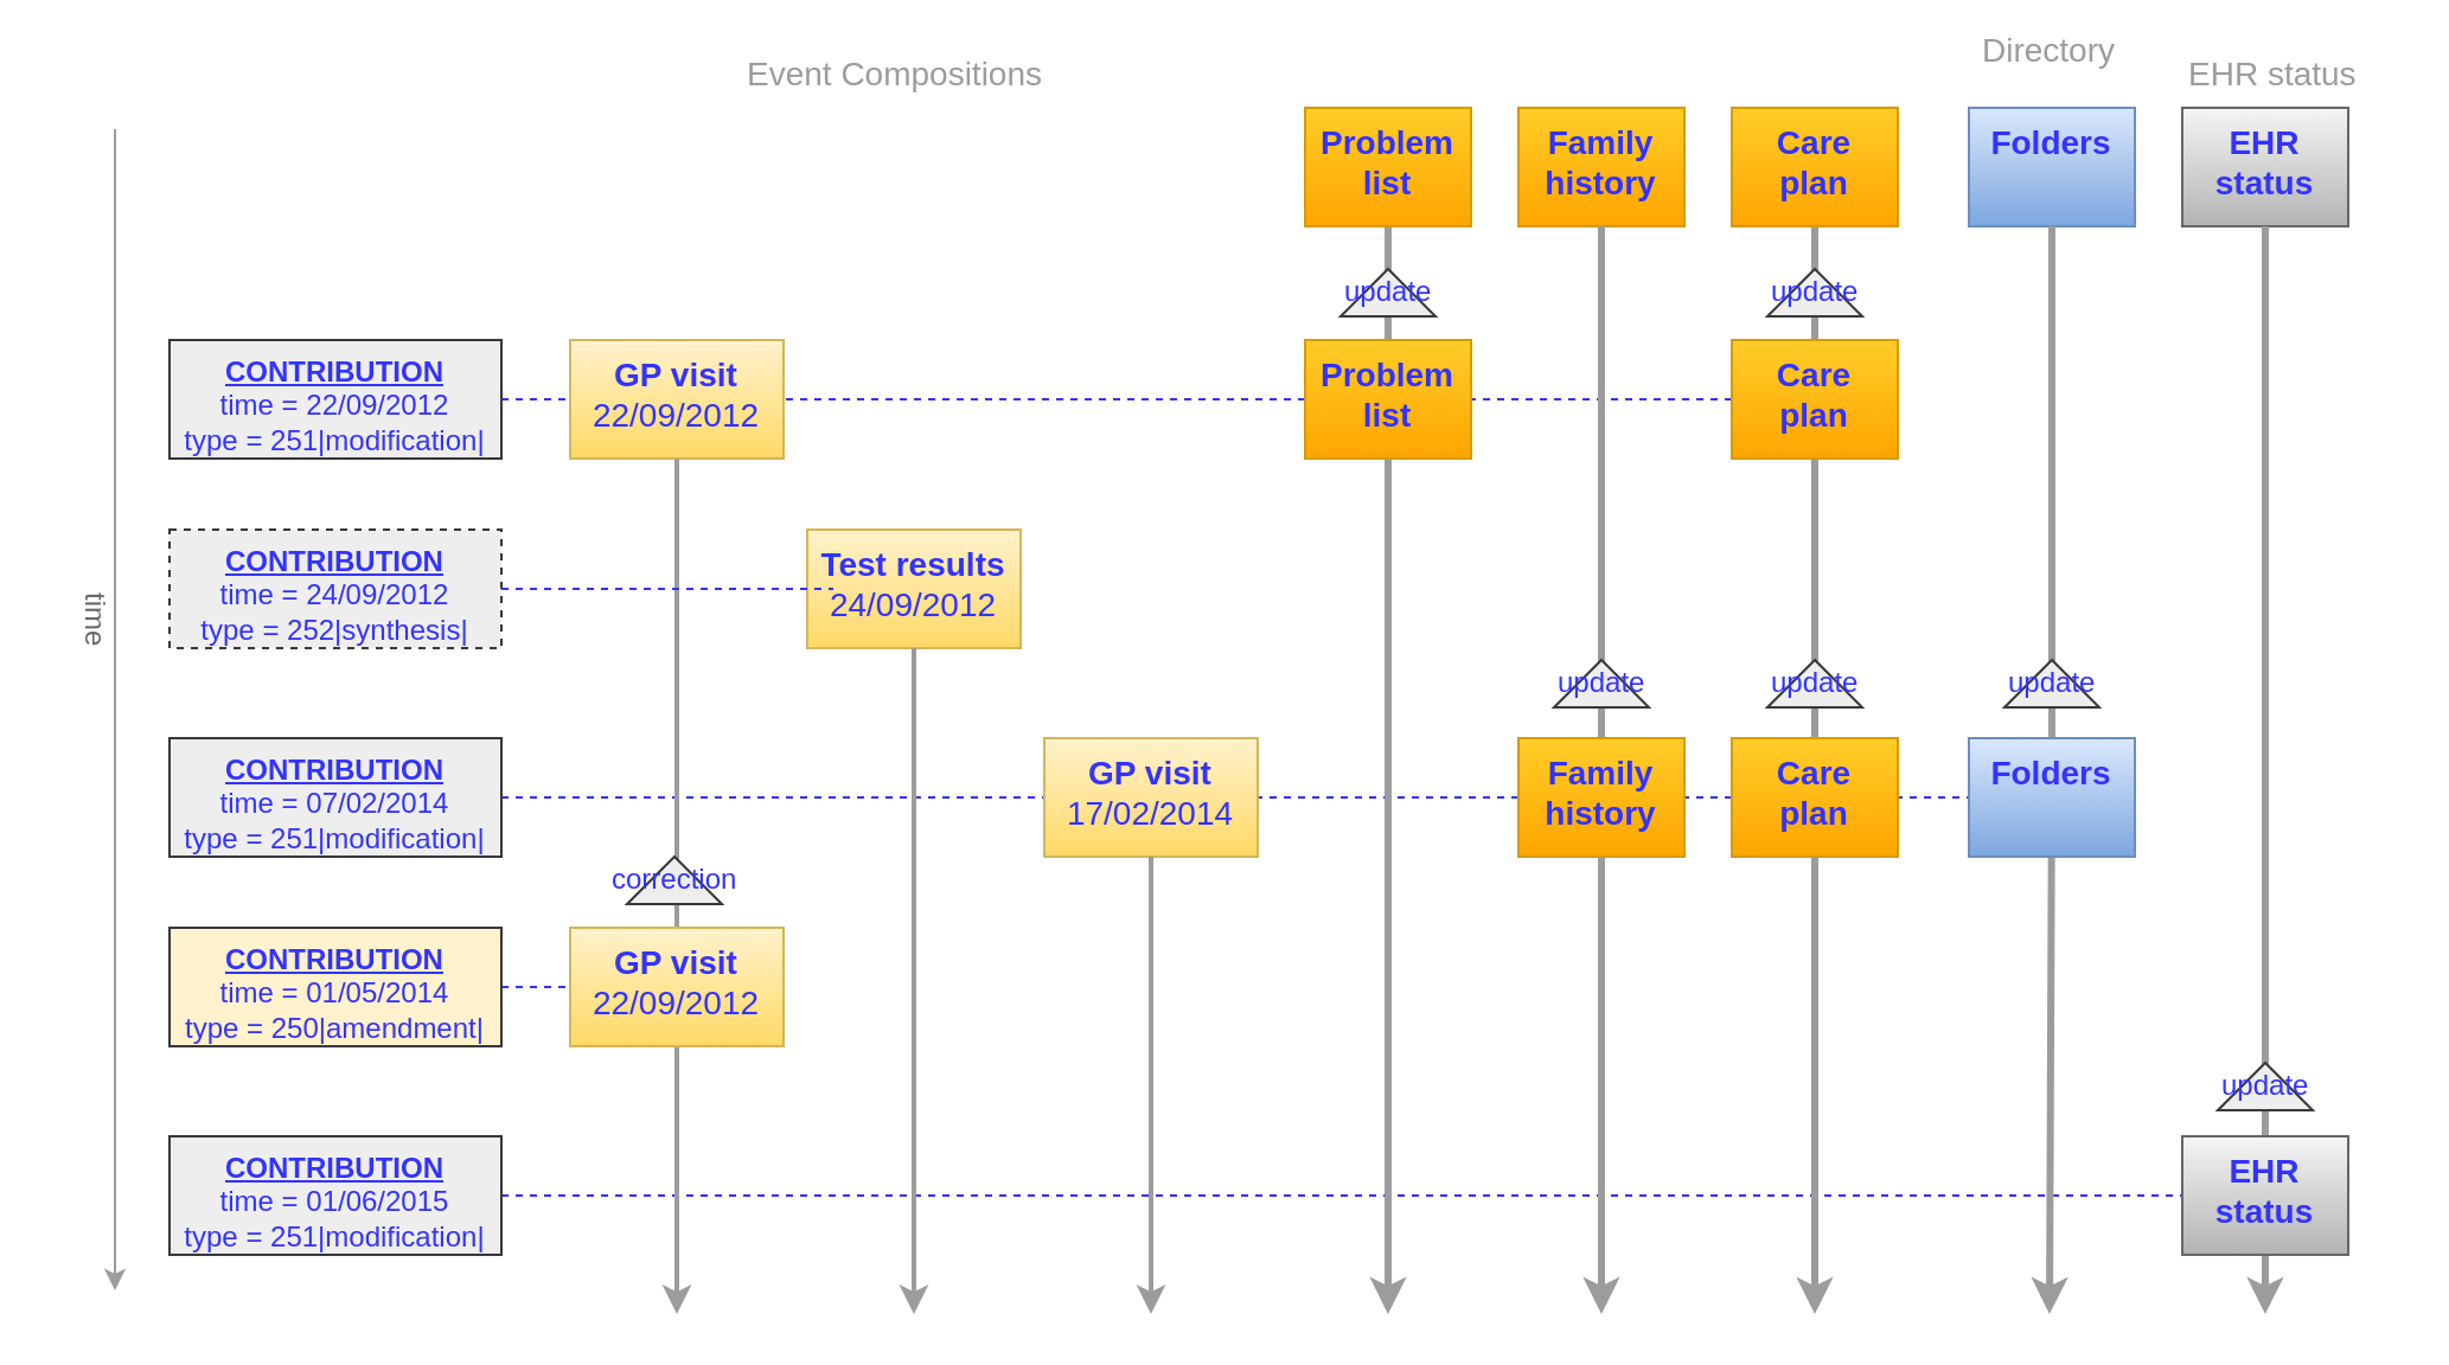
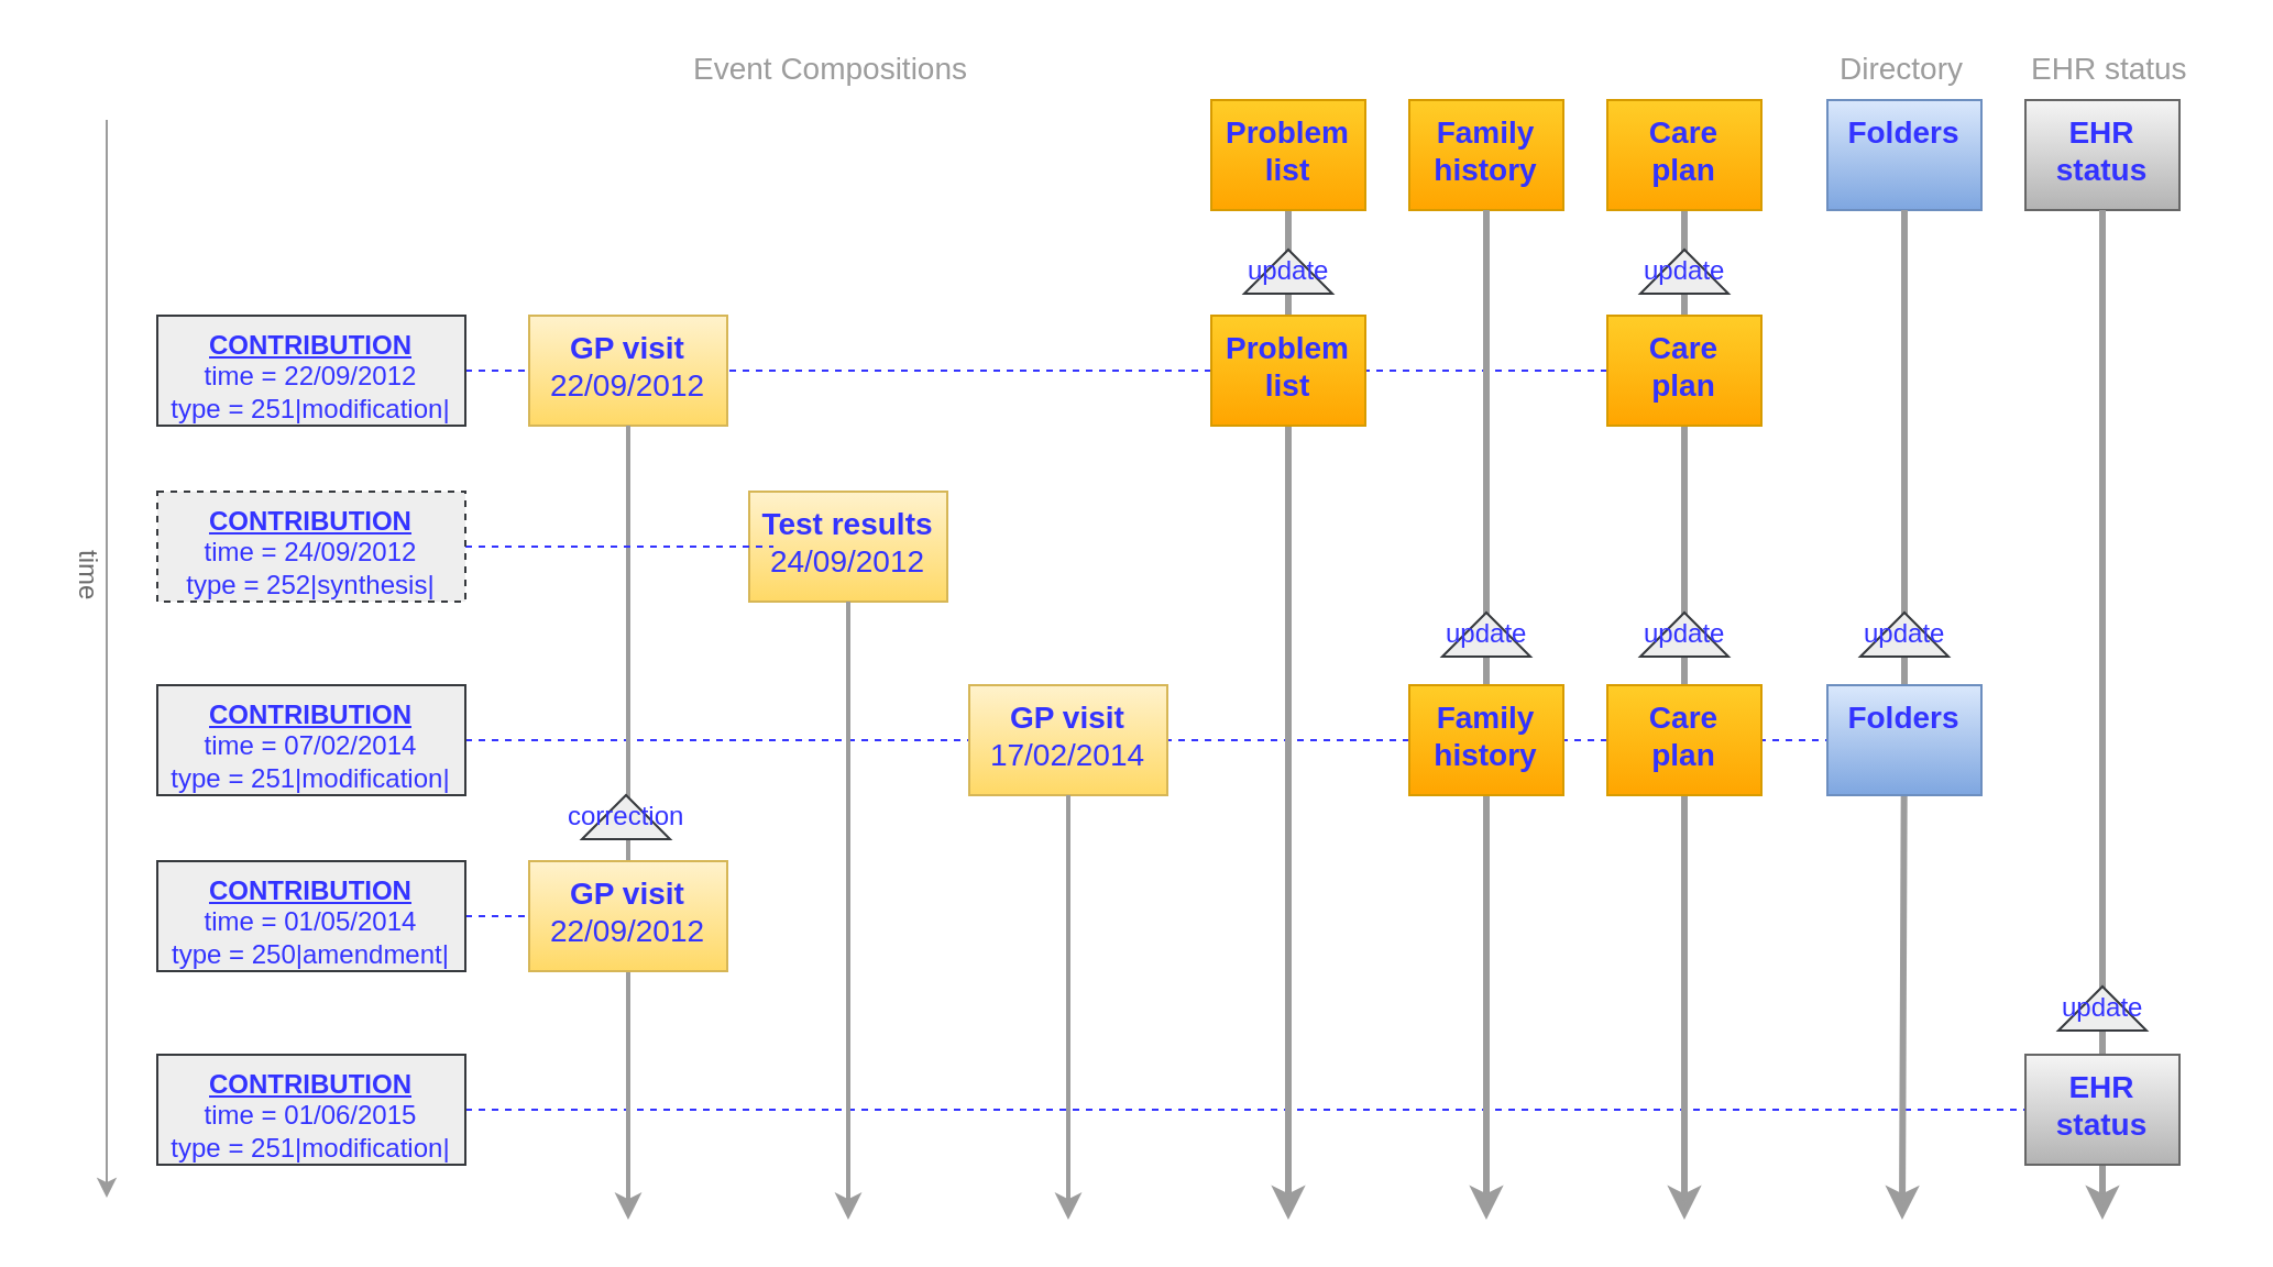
- <mxCell id="52" value="Directory" style="text;html=1;resizable=0;points=[];autosize=1;align=left;verticalAlign=top;spacingTop=-4;fontSize=14;fontColor=#9C9C9C;" vertex="1" parent="1"><mxGeometry x="834" y="10" width="70" height="20" as="geometry" /></mxCell>
+ <mxCell id="52" value="Directory" style="text;html=1;resizable=0;points=[];autosize=1;align=left;verticalAlign=top;spacingTop=-4;fontSize=14;fontColor=#9C9C9C;" vertex="1" parent="1"><mxGeometry x="834" y="20" width="70" height="20" as="geometry" /></mxCell>
- <mxCell id="33" value="&lt;font color=&quot;#3333ff&quot;&gt;&lt;b style=&quot;font-size: 12px&quot;&gt;&lt;u style=&quot;font-size: 12px&quot;&gt;CONTRIBUTION&lt;/u&gt;&lt;br style=&quot;font-size: 12px&quot;&gt;&lt;/b&gt;time = 01/05/2014&lt;br style=&quot;font-size: 12px&quot;&gt;type = 250|amendment|&lt;br style=&quot;font-size: 12px&quot;&gt;&lt;/font&gt;" style="rounded=0;whiteSpace=wrap;html=1;fontSize=12;fillColor=#fff2cc;strokeColor=#36393d;verticalAlign=top;" vertex="1" parent="1"><mxGeometry x="71" y="391" width="140" height="50" as="geometry" /></mxCell>
+ <mxCell id="33" value="&lt;font color=&quot;#3333ff&quot;&gt;&lt;b style=&quot;font-size: 12px&quot;&gt;&lt;u style=&quot;font-size: 12px&quot;&gt;CONTRIBUTION&lt;/u&gt;&lt;br style=&quot;font-size: 12px&quot;&gt;&lt;/b&gt;time = 01/05/2014&lt;br style=&quot;font-size: 12px&quot;&gt;type = 250|amendment|&lt;br style=&quot;font-size: 12px&quot;&gt;&lt;/font&gt;" style="rounded=0;whiteSpace=wrap;html=1;fontSize=12;fillColor=#eeeeee;strokeColor=#36393d;verticalAlign=top;" vertex="1" parent="1"><mxGeometry x="71" y="391" width="140" height="50" as="geometry" /></mxCell>
